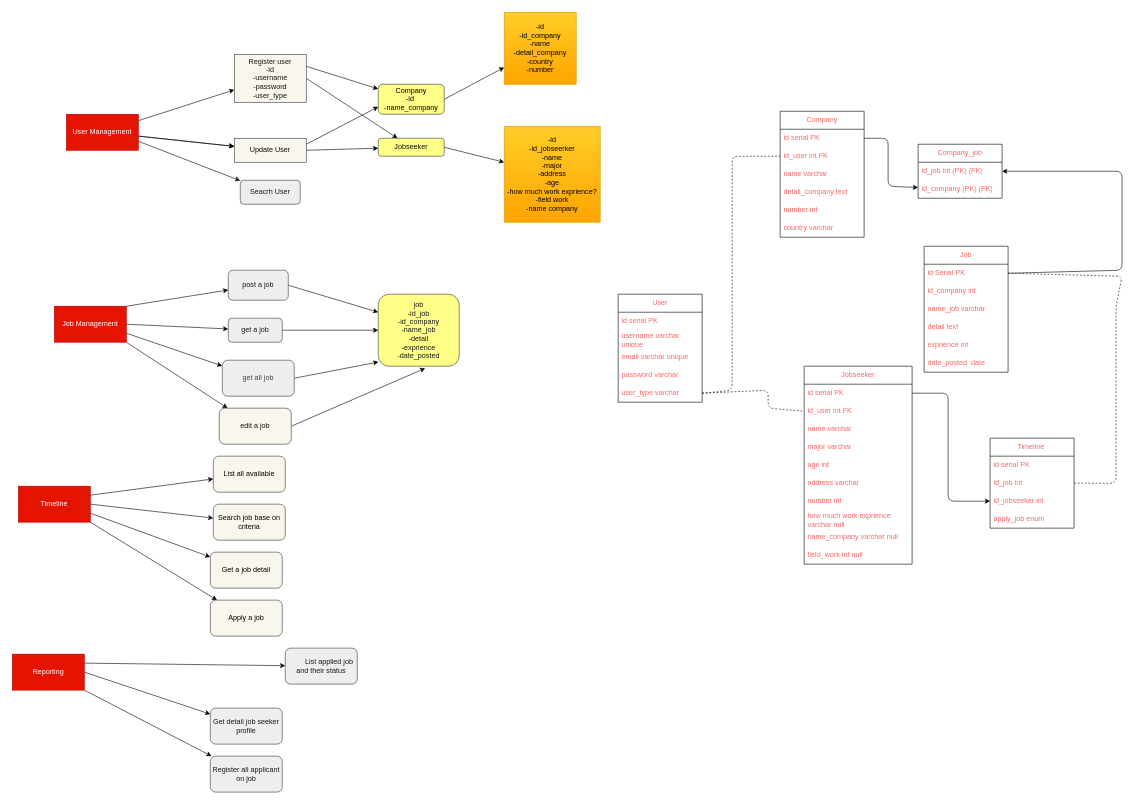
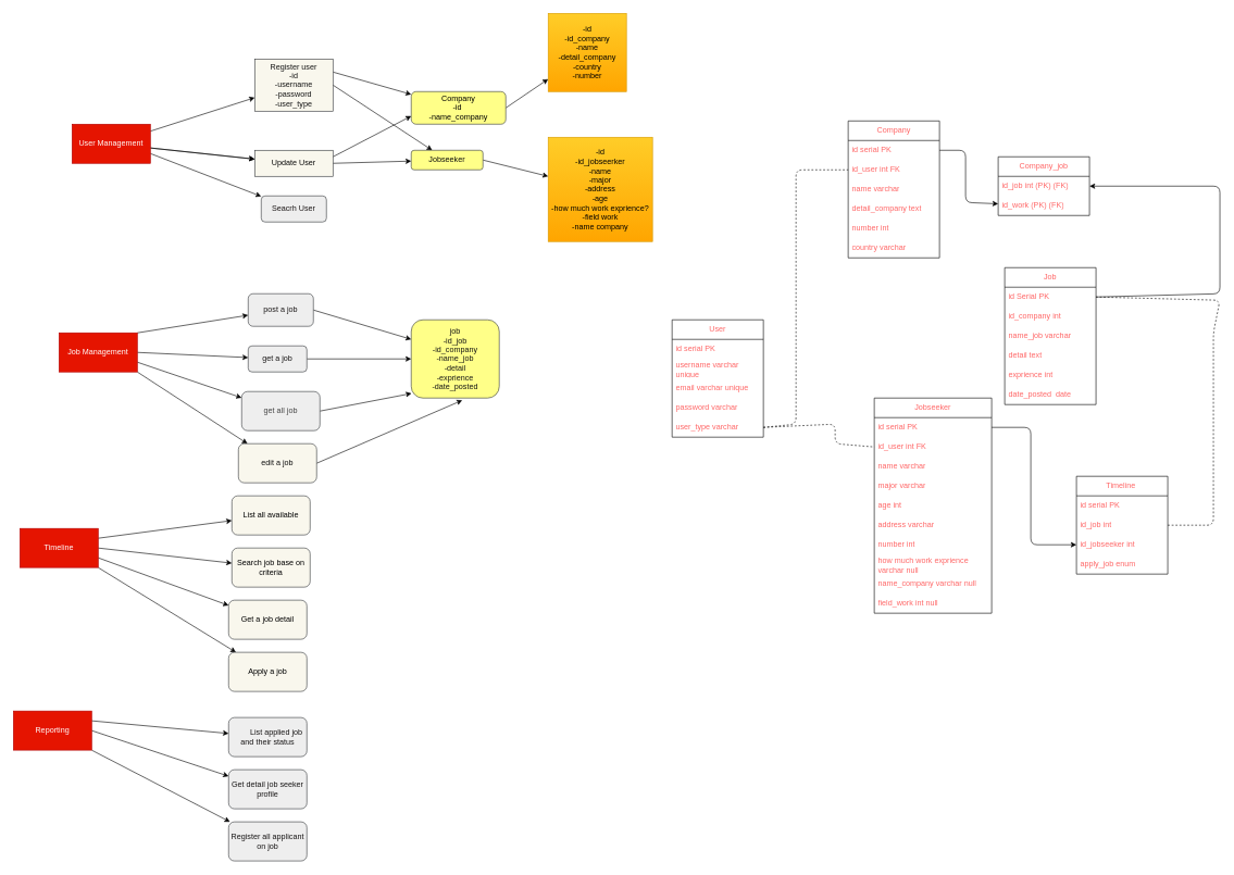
- <mxCell id="44" value="&lt;font color=&quot;#000000&quot;&gt;Company&lt;br&gt;-id&amp;nbsp;&lt;br&gt;-name_company&lt;br&gt;&lt;/font&gt;" style="rounded=1;whiteSpace=wrap;html=1;fillColor=#ffff88;strokeColor=#36393d;" vertex="1" parent="1"><mxGeometry x="630" y="140" width="110" height="50" as="geometry" /></mxCell>
+ <mxCell id="44" value="&lt;font color=&quot;#000000&quot;&gt;Company&lt;br&gt;-id&amp;nbsp;&lt;br&gt;-name_company&lt;br&gt;&lt;/font&gt;" style="rounded=1;whiteSpace=wrap;html=1;fillColor=#ffff88;strokeColor=#36393d;" vertex="1" parent="1"><mxGeometry x="630" y="140" width="145" height="50" as="geometry" /></mxCell>
- <mxCell id="92" value="id_company (PK) (FK)" style="text;strokeColor=none;fillColor=none;align=left;verticalAlign=middle;spacingLeft=4;spacingRight=4;overflow=hidden;points=[[0,0.5],[1,0.5]];portConstraint=eastwest;rotatable=0;whiteSpace=wrap;html=1;fontColor=#FF6666;" vertex="1" parent="90"><mxGeometry y="60" width="140" height="30" as="geometry" /></mxCell>
+ <mxCell id="92" value="id_work (PK) (FK)" style="text;strokeColor=none;fillColor=none;align=left;verticalAlign=middle;spacingLeft=4;spacingRight=4;overflow=hidden;points=[[0,0.5],[1,0.5]];portConstraint=eastwest;rotatable=0;whiteSpace=wrap;html=1;fontColor=#FF6666;" vertex="1" parent="90"><mxGeometry y="60" width="140" height="30" as="geometry" /></mxCell>
- <mxCell id="40" value="&lt;span style=&quot;white-space: pre;&quot;&gt;&#09;&lt;/span&gt;List applied job and their status" style="rounded=1;whiteSpace=wrap;html=1;fillColor=#eeeeee;strokeColor=#36393d;fontColor=#181616;" vertex="1" parent="1"><mxGeometry x="475" y="1080" width="120" height="60" as="geometry" /></mxCell>
+ <mxCell id="40" value="&lt;span style=&quot;white-space: pre;&quot;&gt;&#09;&lt;/span&gt;List applied job and their status" style="rounded=1;whiteSpace=wrap;html=1;fillColor=#eeeeee;strokeColor=#36393d;fontColor=#181616;" vertex="1" parent="1"><mxGeometry x="350" y="1100" width="120" height="60" as="geometry" /></mxCell>
